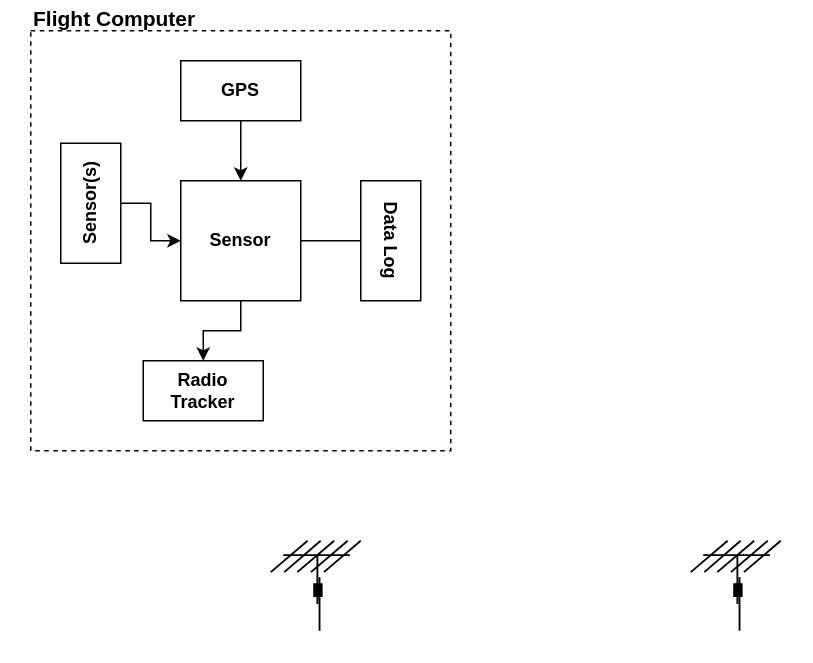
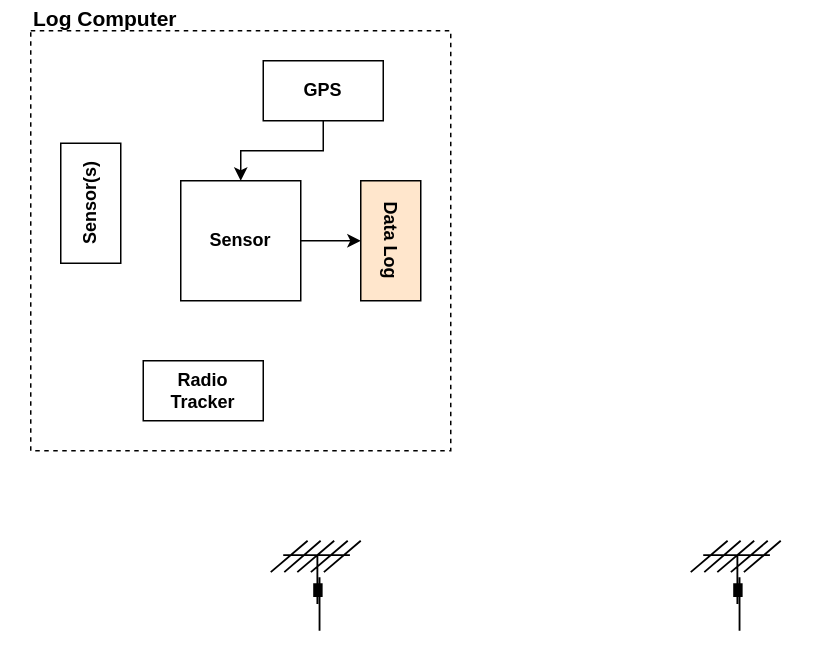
- <mxCell id="12" value="Flight Computer" style="rounded=0;whiteSpace=wrap;html=1;fillColor=none;dashed=1;verticalAlign=top;align=left;labelPosition=center;verticalLabelPosition=middle;spacingTop=-23;fontStyle=1;fontSize=14;" vertex="1" parent="2"><mxGeometry width="280" height="280" as="geometry" /></mxCell>
+ <mxCell id="12" value="Log Computer" style="rounded=0;whiteSpace=wrap;html=1;fillColor=none;dashed=1;verticalAlign=top;align=left;labelPosition=center;verticalLabelPosition=middle;spacingTop=-23;fontStyle=1;fontSize=14;" vertex="1" parent="2"><mxGeometry width="280" height="280" as="geometry" /></mxCell>
- <mxCell id="5" value="&lt;b&gt;GPS&lt;/b&gt;" style="rounded=0;whiteSpace=wrap;html=1;fillColor=#ffffff;" vertex="1" parent="2"><mxGeometry x="100" y="20" width="80" height="40" as="geometry" /></mxCell>
+ <mxCell id="5" value="&lt;b&gt;GPS&lt;/b&gt;" style="rounded=0;whiteSpace=wrap;html=1;fillColor=#ffffff;" vertex="1" parent="2"><mxGeometry x="155" y="20" width="80" height="40" as="geometry" /></mxCell>
- <mxCell id="10" style="edgeStyle=orthogonalEdgeStyle;rounded=0;orthogonalLoop=1;jettySize=auto;html=1;exitX=1;exitY=0.5;exitDx=0;exitDy=0;entryX=0;entryY=0.5;entryDx=0;entryDy=0;" edge="1" parent="2" source="4" target="9"><mxGeometry relative="1" as="geometry" /></mxCell>
- <mxCell id="7" style="edgeStyle=orthogonalEdgeStyle;rounded=0;orthogonalLoop=1;jettySize=auto;html=1;exitX=1;exitY=0.5;exitDx=0;exitDy=0;entryX=1;entryY=0.5;entryDx=0;entryDy=0;endArrow=none;" edge="1" parent="2" source="9" target="6"><mxGeometry relative="1" as="geometry" /></mxCell>
+ <mxCell id="7" style="edgeStyle=orthogonalEdgeStyle;rounded=0;orthogonalLoop=1;jettySize=auto;html=1;exitX=1;exitY=0.5;exitDx=0;exitDy=0;entryX=1;entryY=0.5;entryDx=0;entryDy=0;" edge="1" parent="2" source="9" target="6"><mxGeometry relative="1" as="geometry" /></mxCell>
- <mxCell id="6" value="&lt;b&gt;Data Log&lt;/b&gt;" style="rounded=0;whiteSpace=wrap;html=1;fillColor=#ffffff;horizontal=0;rotation=-180;" vertex="1" parent="2"><mxGeometry x="220" y="100" width="40" height="80" as="geometry" /></mxCell>
+ <mxCell id="6" value="&lt;b&gt;Data Log&lt;/b&gt;" style="rounded=0;whiteSpace=wrap;html=1;fillColor=#ffe6cc;horizontal=0;rotation=-180;" vertex="1" parent="2"><mxGeometry x="220" y="100" width="40" height="80" as="geometry" /></mxCell>
- <mxCell id="8" style="edgeStyle=orthogonalEdgeStyle;rounded=0;orthogonalLoop=1;jettySize=auto;html=1;exitX=0.5;exitY=1;exitDx=0;exitDy=0;entryX=0.5;entryY=0;entryDx=0;entryDy=0;" edge="1" parent="2" source="9" target="3"><mxGeometry relative="1" as="geometry" /></mxCell>
